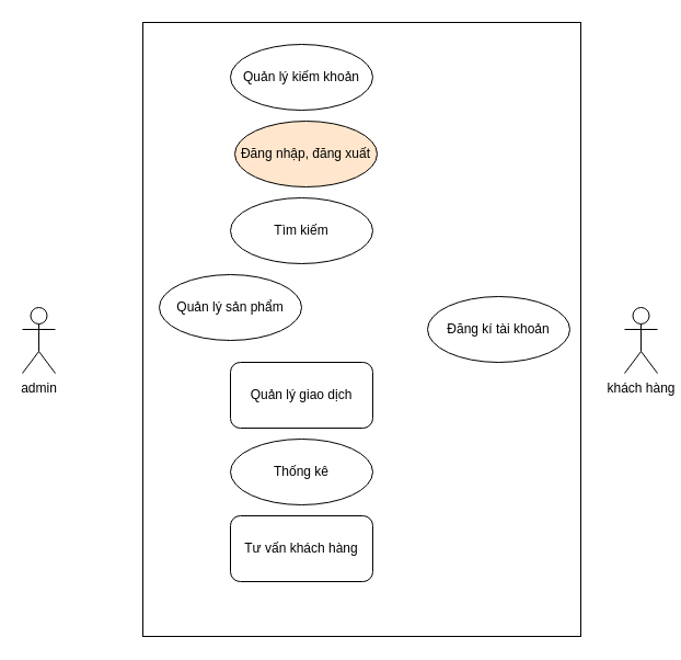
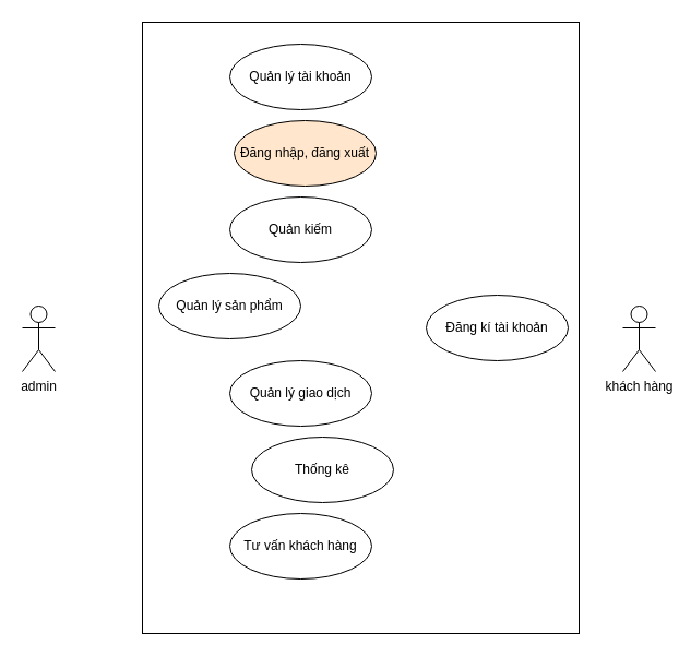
- <mxCell id="11" value="Quản lý kiếm khoản" style="ellipse;whiteSpace=wrap;html=1;" vertex="1" parent="1"><mxGeometry x="210" y="40" width="130" height="60" as="geometry" /></mxCell>
+ <mxCell id="11" value="Quản lý tài khoản" style="ellipse;whiteSpace=wrap;html=1;" vertex="1" parent="1"><mxGeometry x="210" y="40" width="130" height="60" as="geometry" /></mxCell>
- <mxCell id="9" value="Tìm kiếm" style="ellipse;whiteSpace=wrap;html=1;" vertex="1" parent="1"><mxGeometry x="210" y="180" width="130" height="60" as="geometry" /></mxCell>
+ <mxCell id="9" value="Quản kiếm" style="ellipse;whiteSpace=wrap;html=1;" vertex="1" parent="1"><mxGeometry x="210" y="180" width="130" height="60" as="geometry" /></mxCell>
- <mxCell id="7" value="Quản lý giao dịch" style="whiteSpace=wrap;html=1;rounded=1;" vertex="1" parent="1"><mxGeometry x="210" y="330" width="130" height="60" as="geometry" /></mxCell>
+ <mxCell id="7" value="Quản lý giao dịch" style="ellipse;whiteSpace=wrap;html=1;" vertex="1" parent="1"><mxGeometry x="210" y="330" width="130" height="60" as="geometry" /></mxCell>
- <mxCell id="6" value="Thống kê" style="ellipse;whiteSpace=wrap;html=1;" vertex="1" parent="1"><mxGeometry x="210" y="400" width="130" height="60" as="geometry" /></mxCell>
+ <mxCell id="6" value="Thống kê" style="ellipse;whiteSpace=wrap;html=1;" vertex="1" parent="1"><mxGeometry x="230" y="400" width="130" height="60" as="geometry" /></mxCell>
- <mxCell id="5" value="Tư vấn khách hàng" style="whiteSpace=wrap;html=1;rounded=1;" vertex="1" parent="1"><mxGeometry x="210" y="470" width="130" height="60" as="geometry" /></mxCell>
+ <mxCell id="5" value="Tư vấn khách hàng" style="ellipse;whiteSpace=wrap;html=1;" vertex="1" parent="1"><mxGeometry x="210" y="470" width="130" height="60" as="geometry" /></mxCell>
